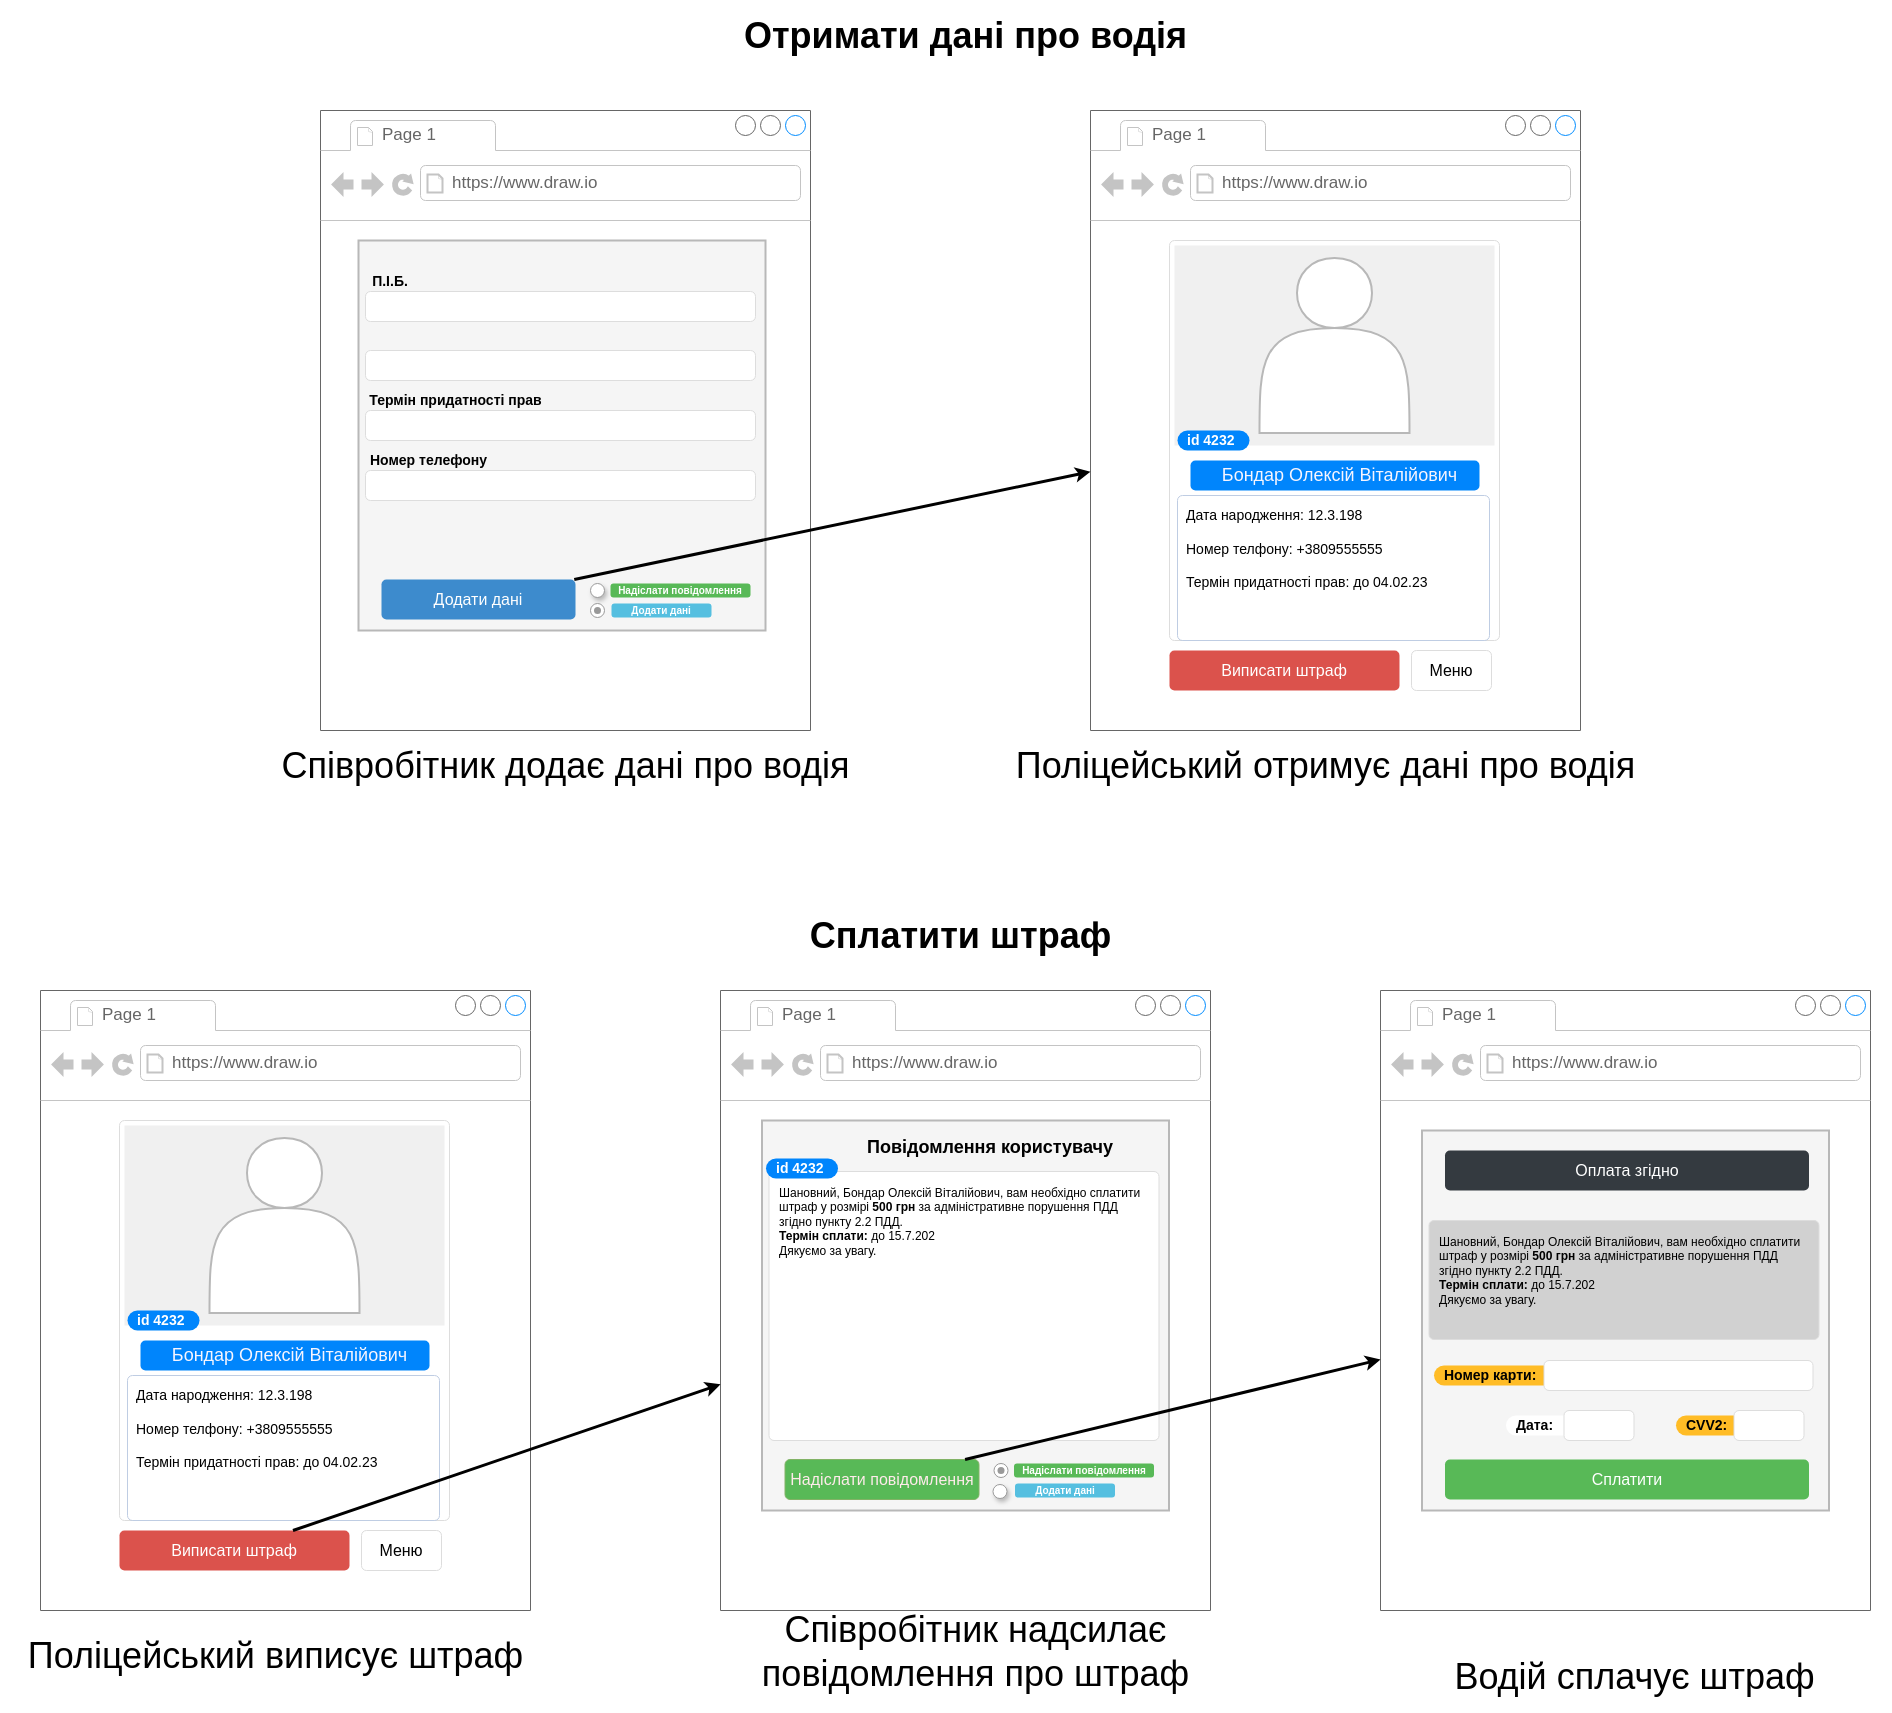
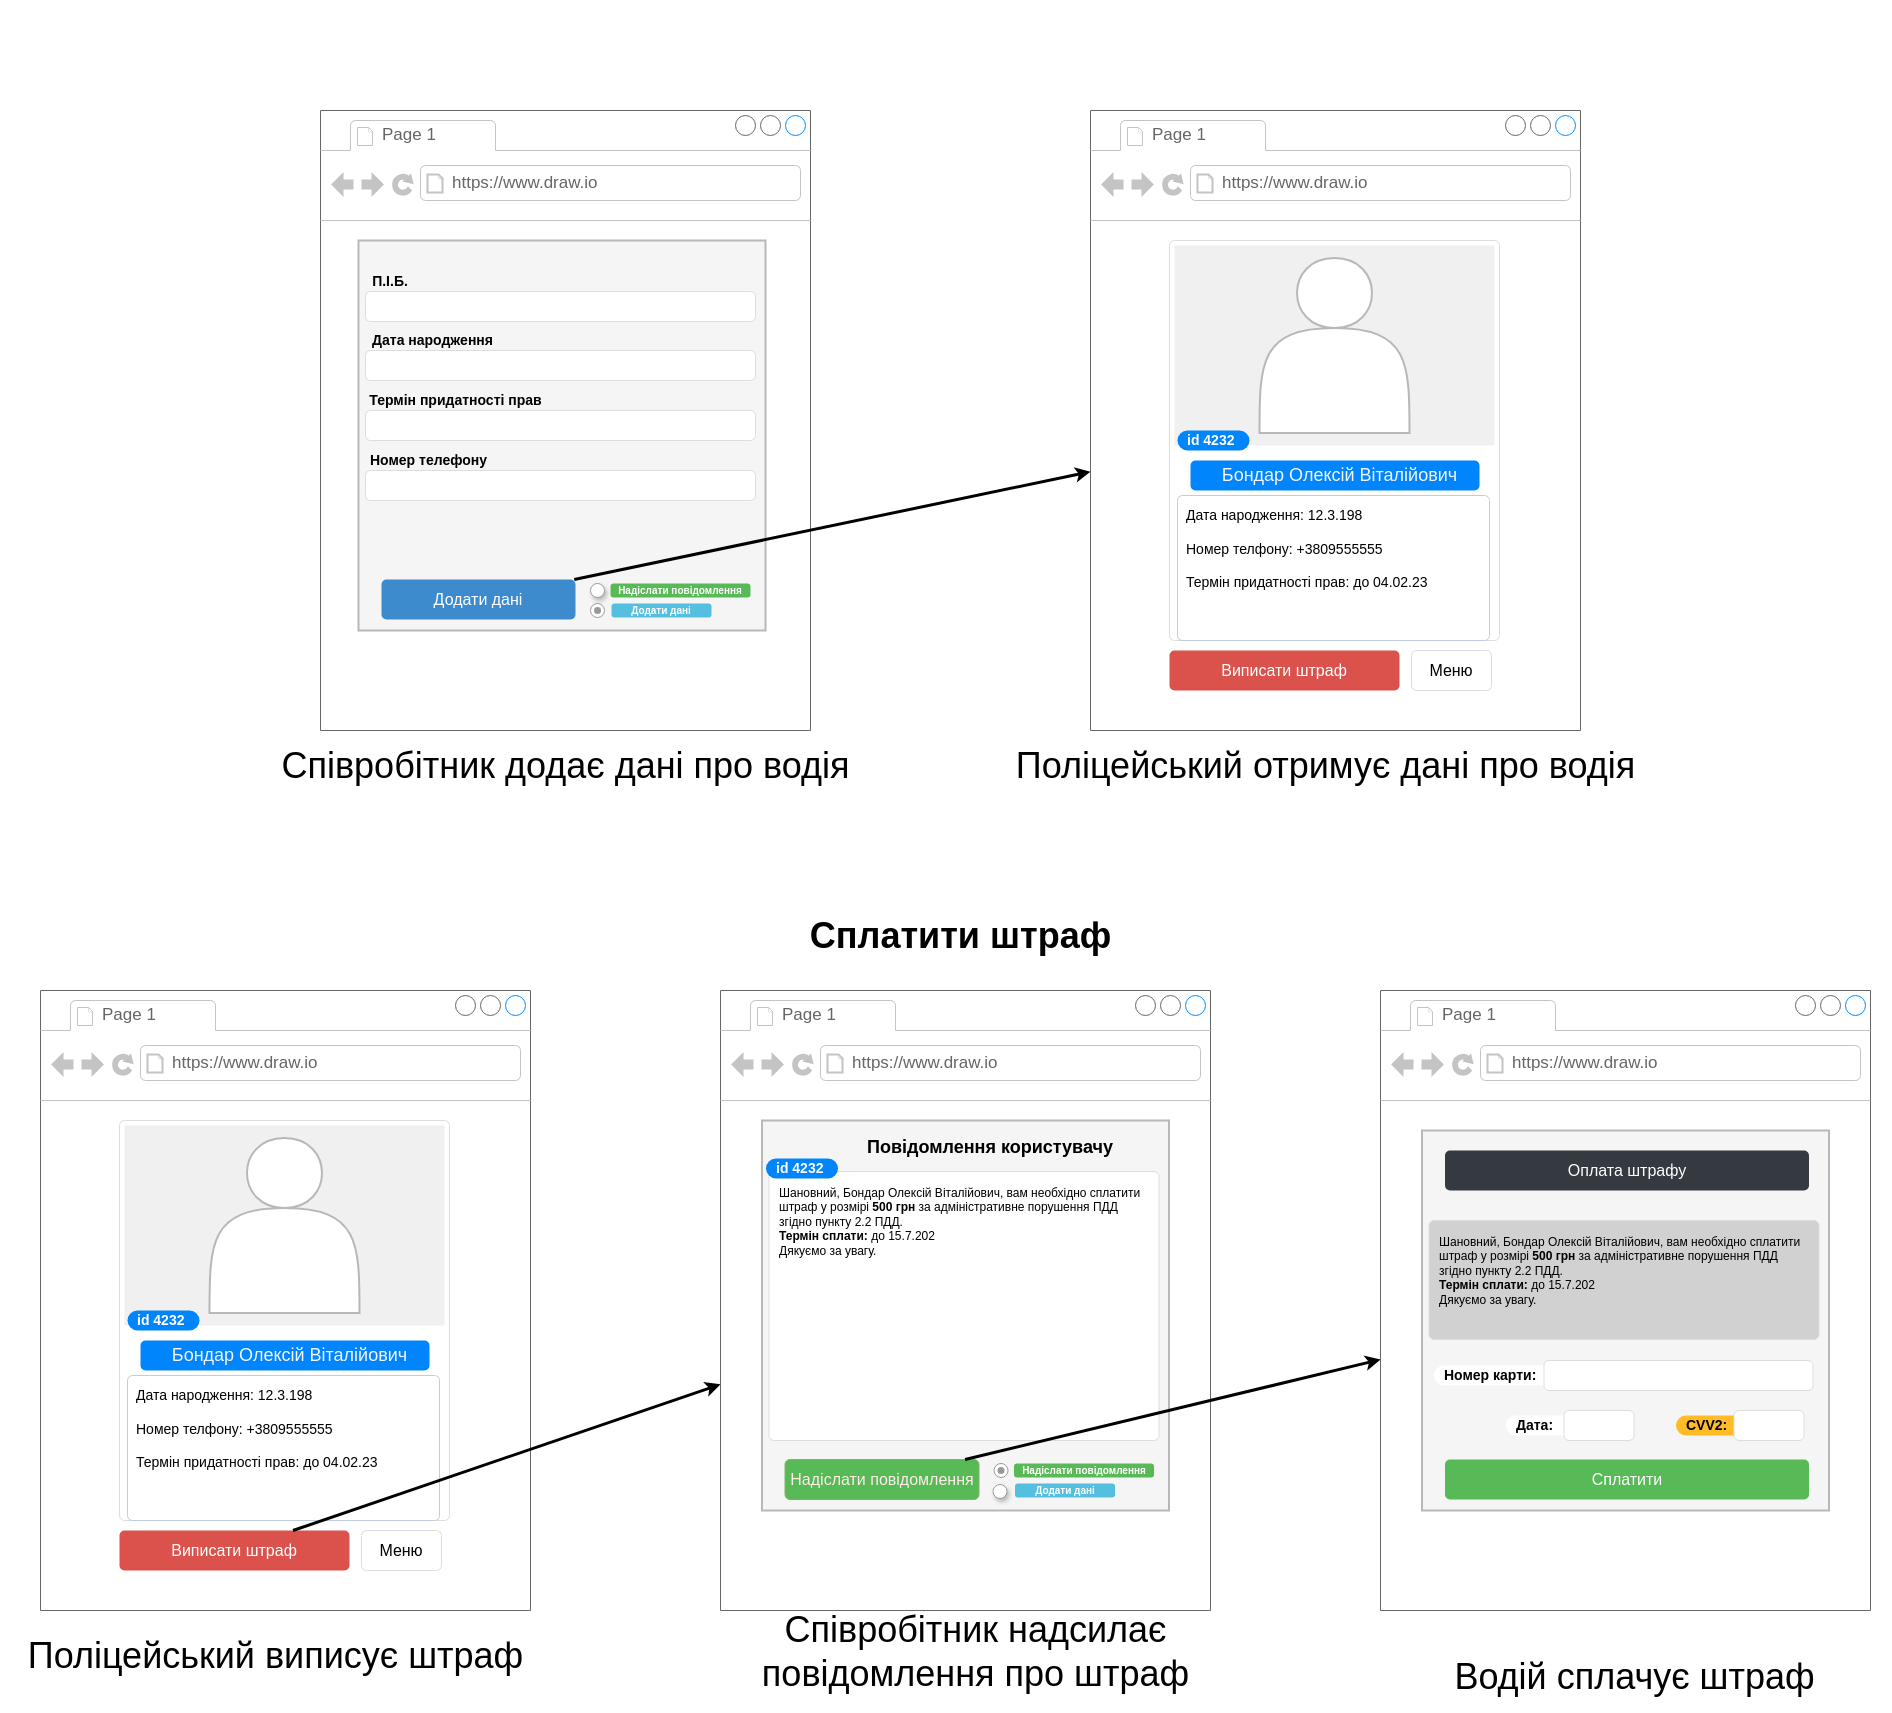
- <mxCell id="77" value="&lt;font style=&quot;font-size: 36px&quot;&gt;&lt;b&gt;Отримати дані про водія&lt;/b&gt;&lt;/font&gt;" style="text;html=1;align=center;verticalAlign=middle;resizable=0;points=[];autosize=1;" vertex="1" parent="1"><mxGeometry x="735" width="460" height="30" as="geometry" y="20" /></mxCell>
+ <mxCell id="18" value="&lt;font style=&quot;font-size: 14px&quot;&gt;&lt;b&gt;Дата народження&lt;/b&gt;&lt;/font&gt;" style="html=1;shadow=0;dashed=0;shape=mxgraph.bootstrap.rect;strokeColor=none;fillColor=none;align=center;fontSize=10;whiteSpace=wrap;rounded=0;" vertex="1" parent="8"><mxGeometry x="5" y="39" width="125" height="20" as="geometry" /></mxCell>
- <mxCell id="62" value="Оплата згідно" style="html=1;shadow=0;dashed=0;shape=mxgraph.bootstrap.rrect;rSize=5;strokeColor=none;strokeWidth=1;fillColor=#343A40;fontColor=#ffffff;whiteSpace=wrap;align=center;verticalAlign=middle;spacingLeft=0;fontStyle=0;fontSize=16;spacing=5;rounded=0;" vertex="1" parent="52"><mxGeometry x="23" y="20" width="364" height="40" as="geometry" /></mxCell>
+ <mxCell id="62" value="Оплата штрафу" style="html=1;shadow=0;dashed=0;shape=mxgraph.bootstrap.rrect;rSize=5;strokeColor=none;strokeWidth=1;fillColor=#343A40;fontColor=#ffffff;whiteSpace=wrap;align=center;verticalAlign=middle;spacingLeft=0;fontStyle=0;fontSize=16;spacing=5;rounded=0;" vertex="1" parent="52"><mxGeometry x="23" y="20" width="364" height="40" as="geometry" /></mxCell>
- <mxCell id="55" value="&lt;b style=&quot;text-align: center&quot;&gt;Номер карти:&lt;/b&gt;" style="rounded=1;whiteSpace=wrap;html=1;arcSize=50;strokeColor=none;strokeWidth=1;fillColor=#FFBC26;fontColor=#000000;whiteSpace=wrap;align=left;verticalAlign=middle;spacingLeft=0;fontStyle=1;fontSize=14;spacing=10;" vertex="1" parent="52"><mxGeometry x="12" y="235" width="150" height="20" as="geometry" /></mxCell>
+ <mxCell id="55" value="&lt;b style=&quot;text-align: center&quot;&gt;Номер карти:&lt;/b&gt;" style="rounded=1;whiteSpace=wrap;html=1;arcSize=50;strokeColor=none;strokeWidth=1;fillColor=#ffffff;fontColor=#000000;whiteSpace=wrap;align=left;verticalAlign=middle;spacingLeft=0;fontStyle=1;fontSize=14;spacing=10;" vertex="1" parent="52"><mxGeometry x="12" y="235" width="150" height="20" as="geometry" /></mxCell>
